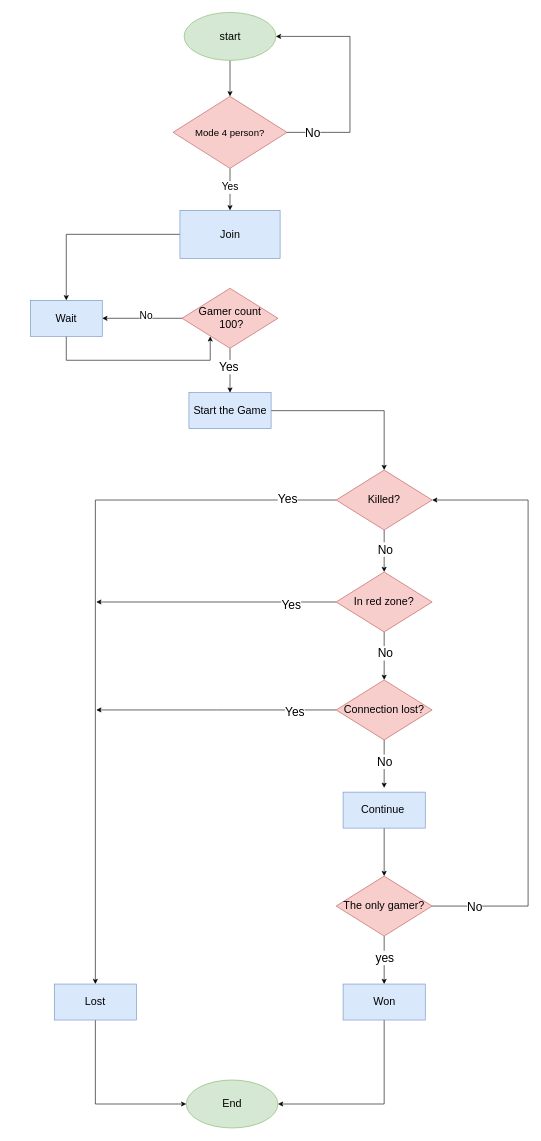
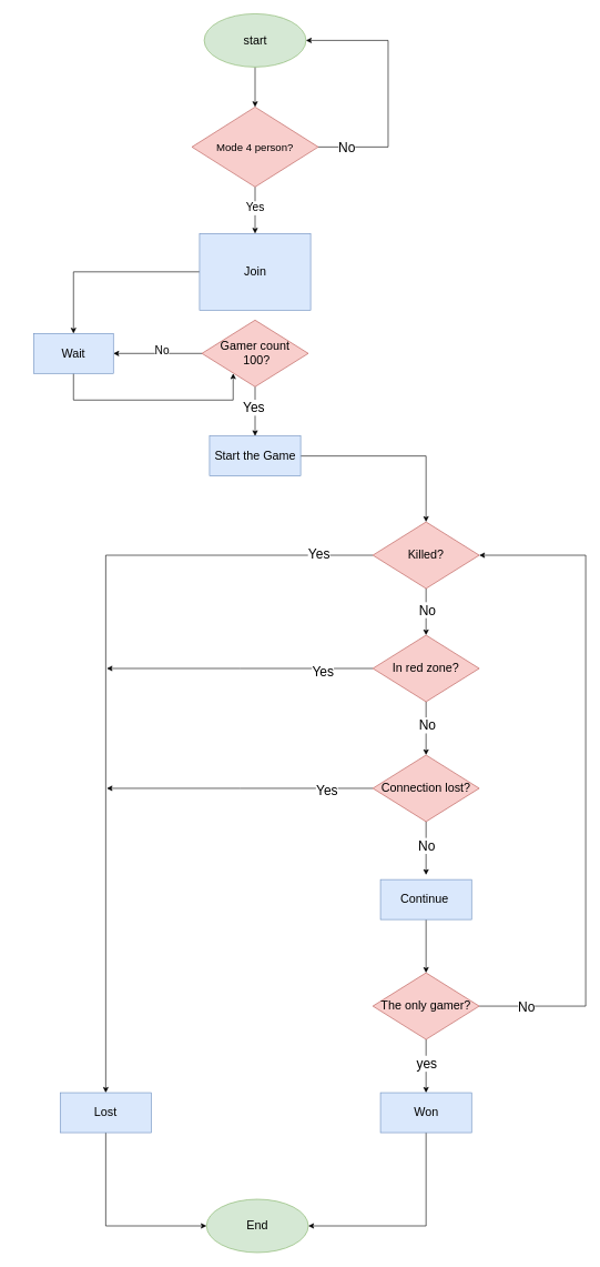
- <mxCell id="10" value="Join" style="rounded=0;whiteSpace=wrap;html=1;fontSize=18;fillColor=#dae8fc;strokeColor=#6c8ebf;" parent="1" vertex="1"><mxGeometry x="299.5" y="350" width="167" height="80" as="geometry" /></mxCell>
+ <mxCell id="10" value="Join" style="rounded=0;whiteSpace=wrap;html=1;fontSize=18;fillColor=#dae8fc;strokeColor=#6c8ebf;" parent="1" vertex="1"><mxGeometry x="299.5" y="350" width="167" height="115" as="geometry" /></mxCell>
